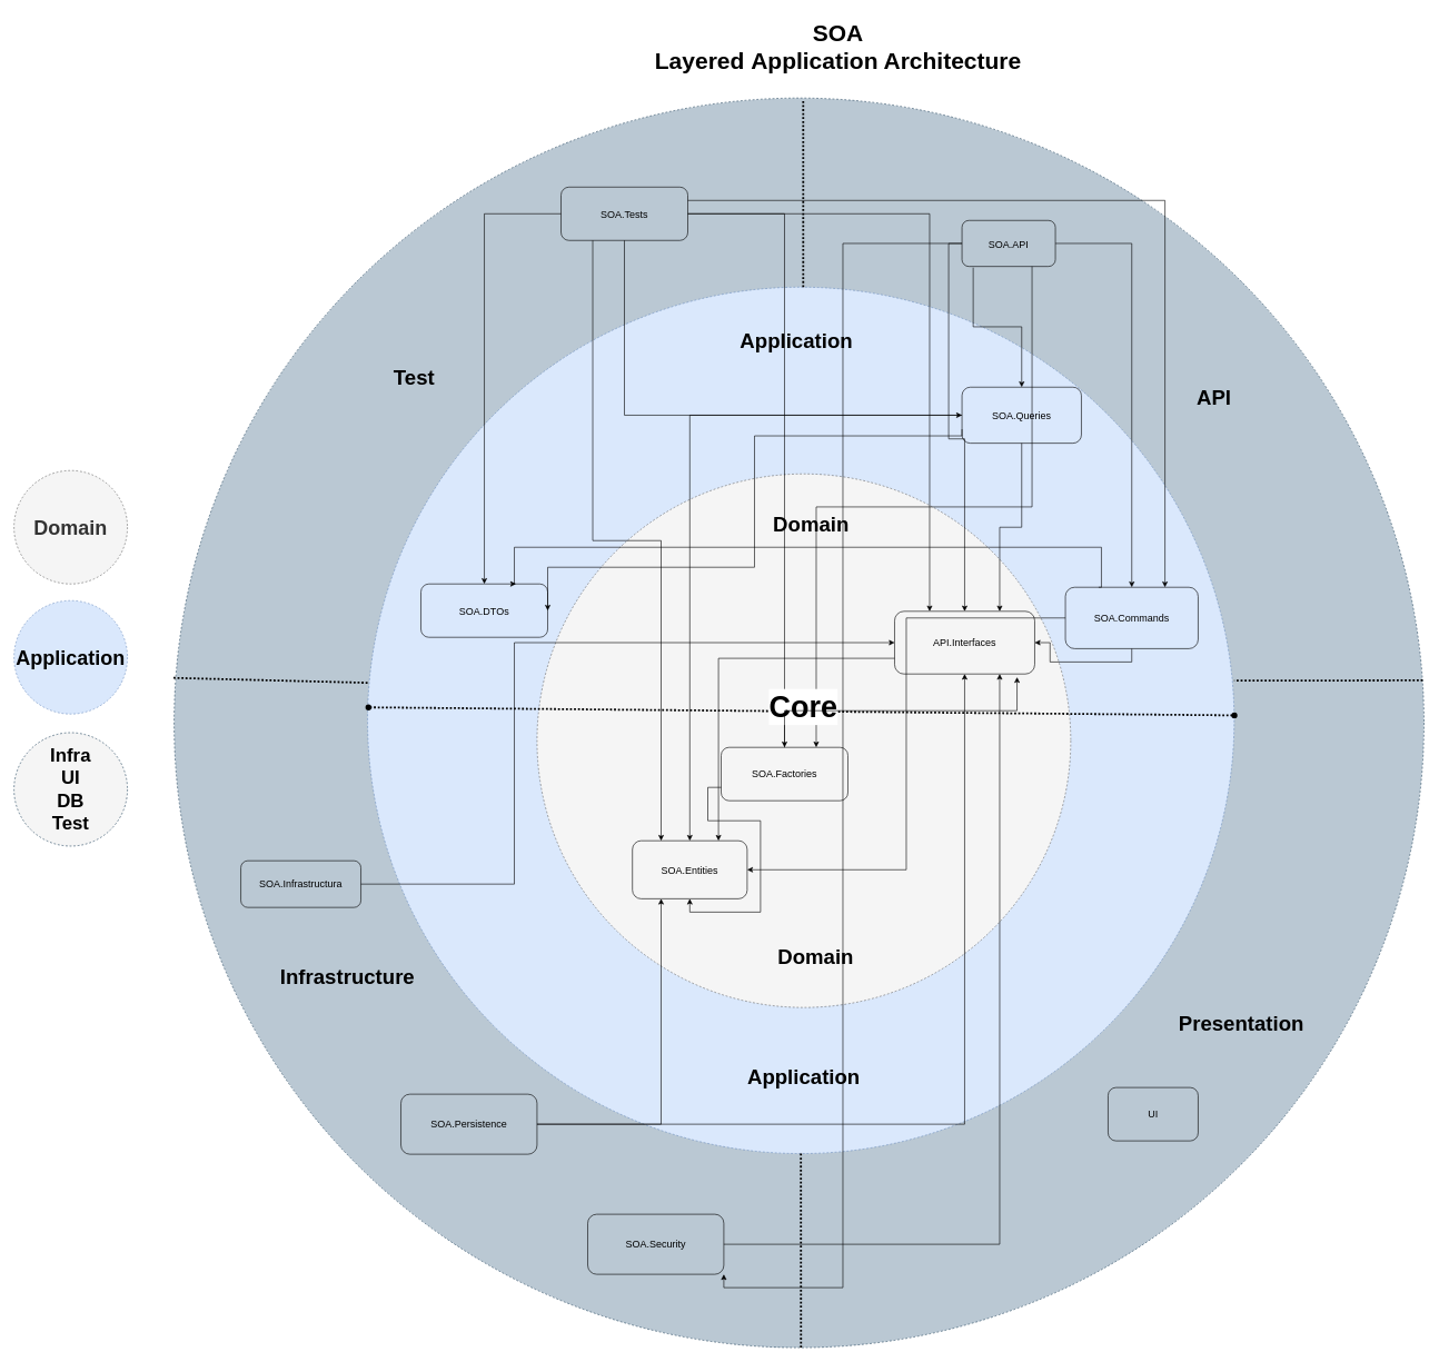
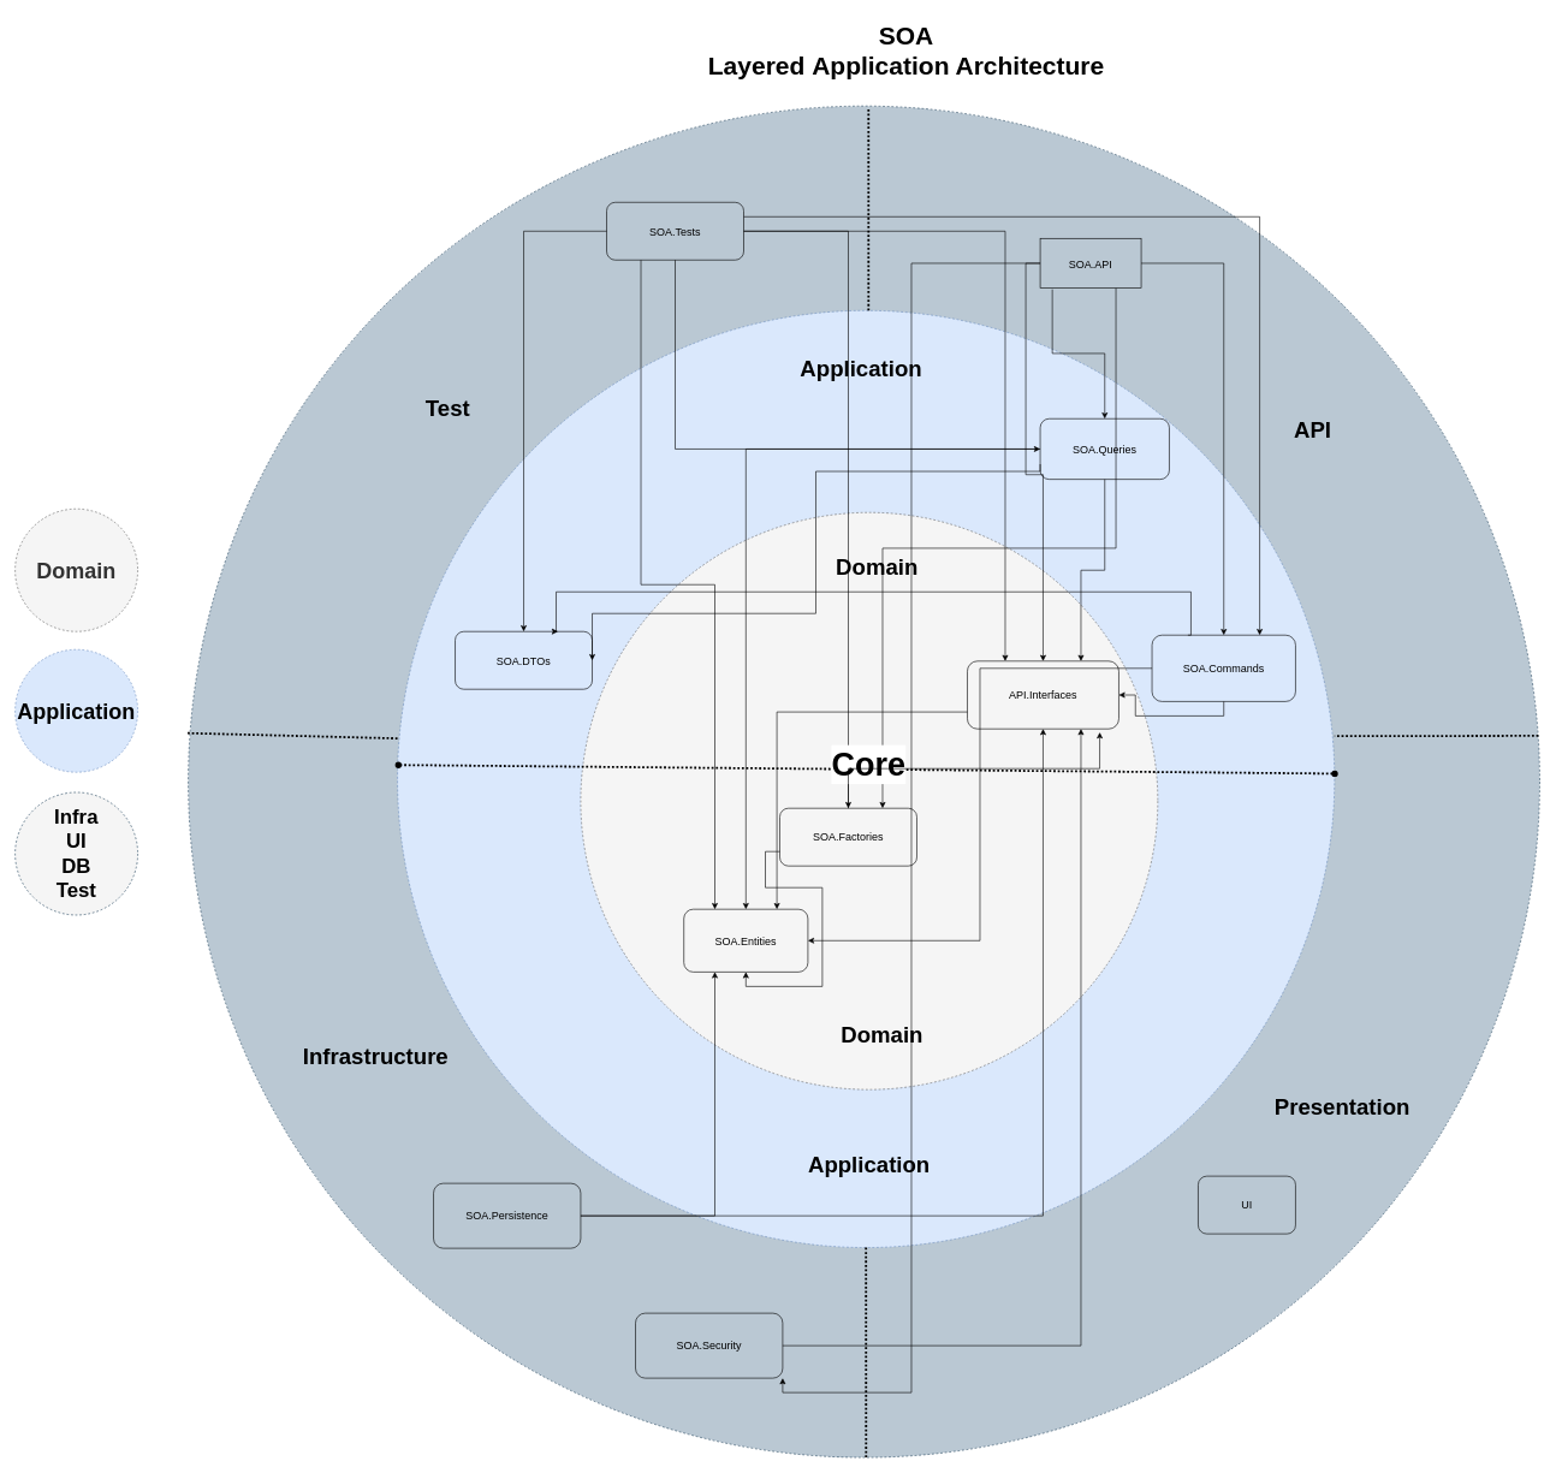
- <mxCell id="23" value="&lt;div style=&quot;font-size: 15px;&quot;&gt;SOA.API&lt;/div&gt;" style="rounded=1;whiteSpace=wrap;html=1;fillColor=none;fontSize=15;" parent="1" vertex="1"><mxGeometry x="1441" y="330" width="140" height="69" as="geometry" /></mxCell>
+ <mxCell id="23" value="&lt;div style=&quot;font-size: 15px;&quot;&gt;SOA.API&lt;/div&gt;" style="whiteSpace=wrap;html=1;fillColor=none;fontSize=15;rounded=0;" parent="1" vertex="1"><mxGeometry x="1441" y="330" width="140" height="69" as="geometry" /></mxCell>
- <mxCell id="36" style="edgeStyle=orthogonalEdgeStyle;rounded=0;orthogonalLoop=1;jettySize=auto;html=1;entryX=0;entryY=0.5;entryDx=0;entryDy=0;" edge="1" parent="1" source="37" target="7"><mxGeometry relative="1" as="geometry"><Array as="points"><mxPoint x="770" y="1325" /><mxPoint x="770" y="963" /></Array></mxGeometry></mxCell>
- <mxCell id="37" value="SOA.Infrastructura" style="rounded=1;whiteSpace=wrap;html=1;fillColor=none;fontSize=15;" parent="1" vertex="1"><mxGeometry x="360" y="1290" width="180" height="70" as="geometry" /></mxCell>
